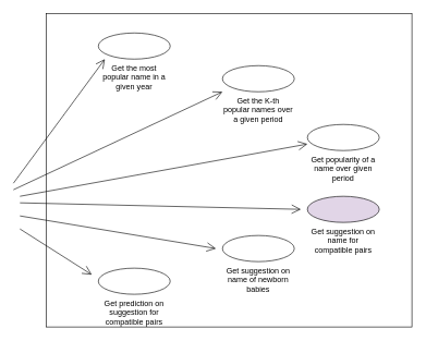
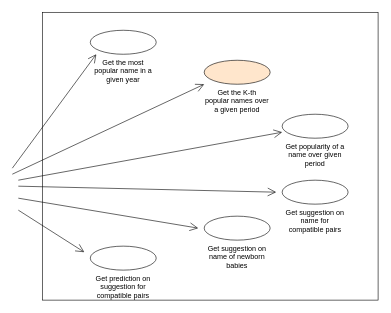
- <mxCell id="6" value="Get the K-th popular names over a given period" style="ellipse;whiteSpace=wrap;html=1;labelPosition=center;verticalLabelPosition=bottom;align=center;verticalAlign=top;" parent="1" vertex="1"><mxGeometry x="340" y="100" width="110" height="40" as="geometry" /></mxCell>
+ <mxCell id="6" value="Get the K-th popular names over a given period" style="ellipse;whiteSpace=wrap;html=1;labelPosition=center;verticalLabelPosition=bottom;align=center;verticalAlign=top;fillColor=#ffe6cc;" parent="1" vertex="1"><mxGeometry x="340" y="100" width="110" height="40" as="geometry" /></mxCell>
- <mxCell id="8" value="Get suggestion on name for compatible pairs" style="ellipse;whiteSpace=wrap;html=1;labelPosition=center;verticalLabelPosition=bottom;align=center;verticalAlign=top;fillColor=#e1d5e7;" parent="1" vertex="1"><mxGeometry x="470" y="300" width="110" height="40" as="geometry" /></mxCell>
+ <mxCell id="8" value="Get suggestion on name for compatible pairs" style="ellipse;whiteSpace=wrap;html=1;labelPosition=center;verticalLabelPosition=bottom;align=center;verticalAlign=top;" parent="1" vertex="1"><mxGeometry x="470" y="300" width="110" height="40" as="geometry" /></mxCell>
